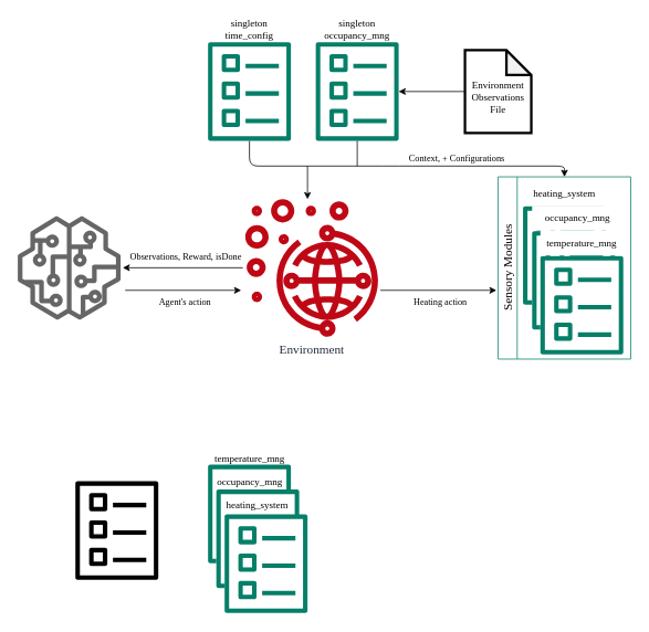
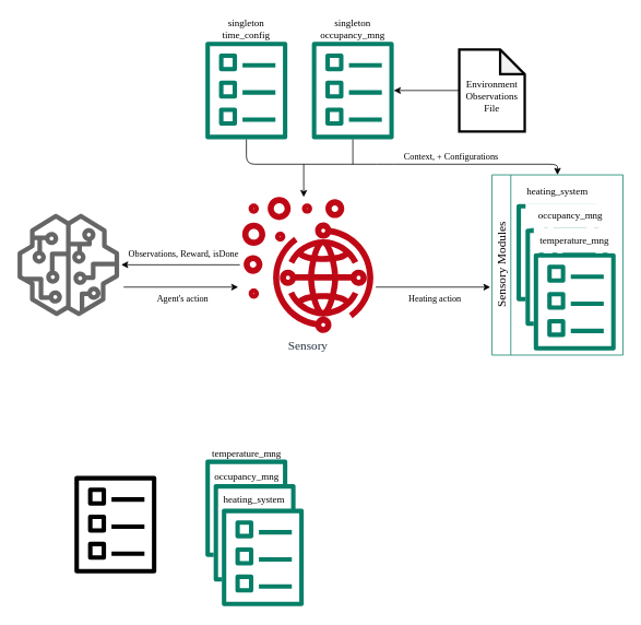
- <mxCell id="17" value="Environment" style="sketch=0;outlineConnect=0;fontColor=#232F3E;gradientColor=none;fillColor=#BF0816;strokeColor=none;dashed=0;verticalLabelPosition=bottom;verticalAlign=top;align=center;html=1;fontSize=15;fontStyle=0;aspect=fixed;pointerEvents=1;shape=mxgraph.aws4.fleet_management;fontFamily=Georgia;" parent="1" vertex="1"><mxGeometry x="292" y="240" width="166" height="166" as="geometry" /></mxCell>
+ <mxCell id="17" value="Sensory" style="sketch=0;outlineConnect=0;fontColor=#232F3E;gradientColor=none;fillColor=#BF0816;strokeColor=none;dashed=0;verticalLabelPosition=bottom;verticalAlign=top;align=center;html=1;fontSize=15;fontStyle=0;aspect=fixed;pointerEvents=1;shape=mxgraph.aws4.fleet_management;fontFamily=Georgia;" parent="1" vertex="1"><mxGeometry x="292" y="240" width="166" height="166" as="geometry" /></mxCell>
